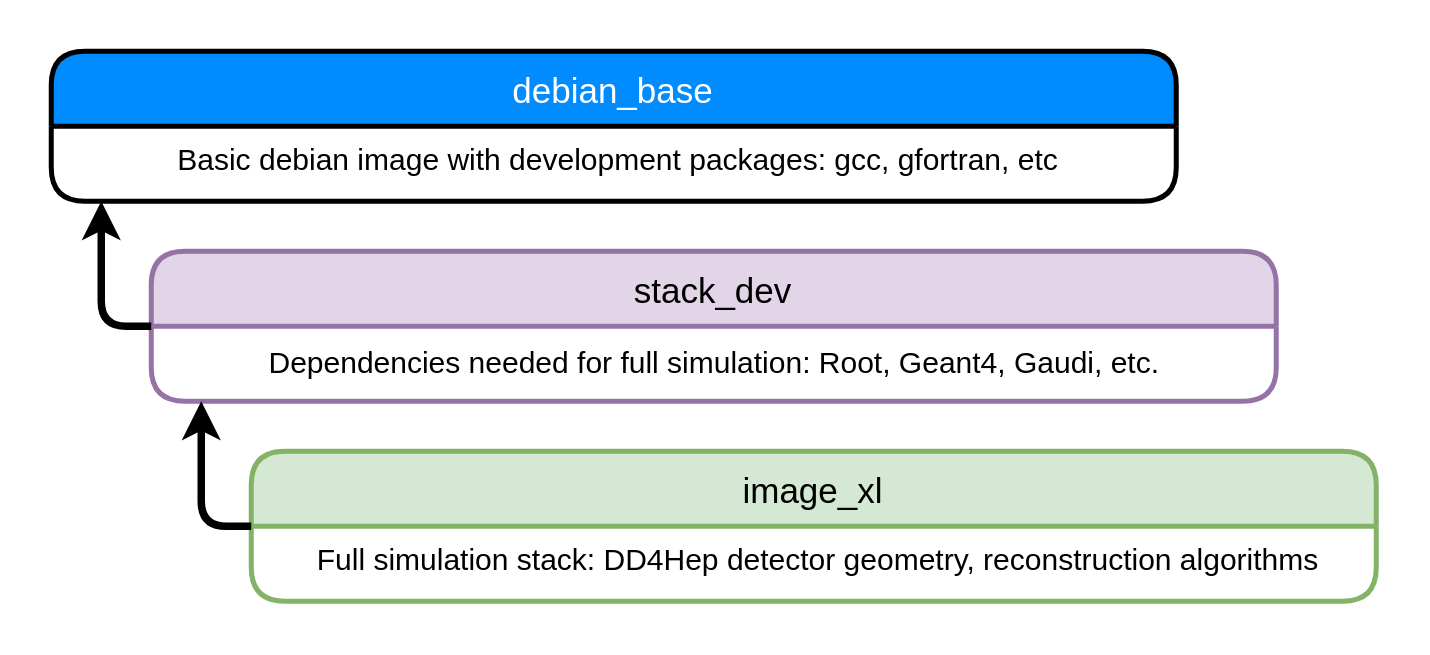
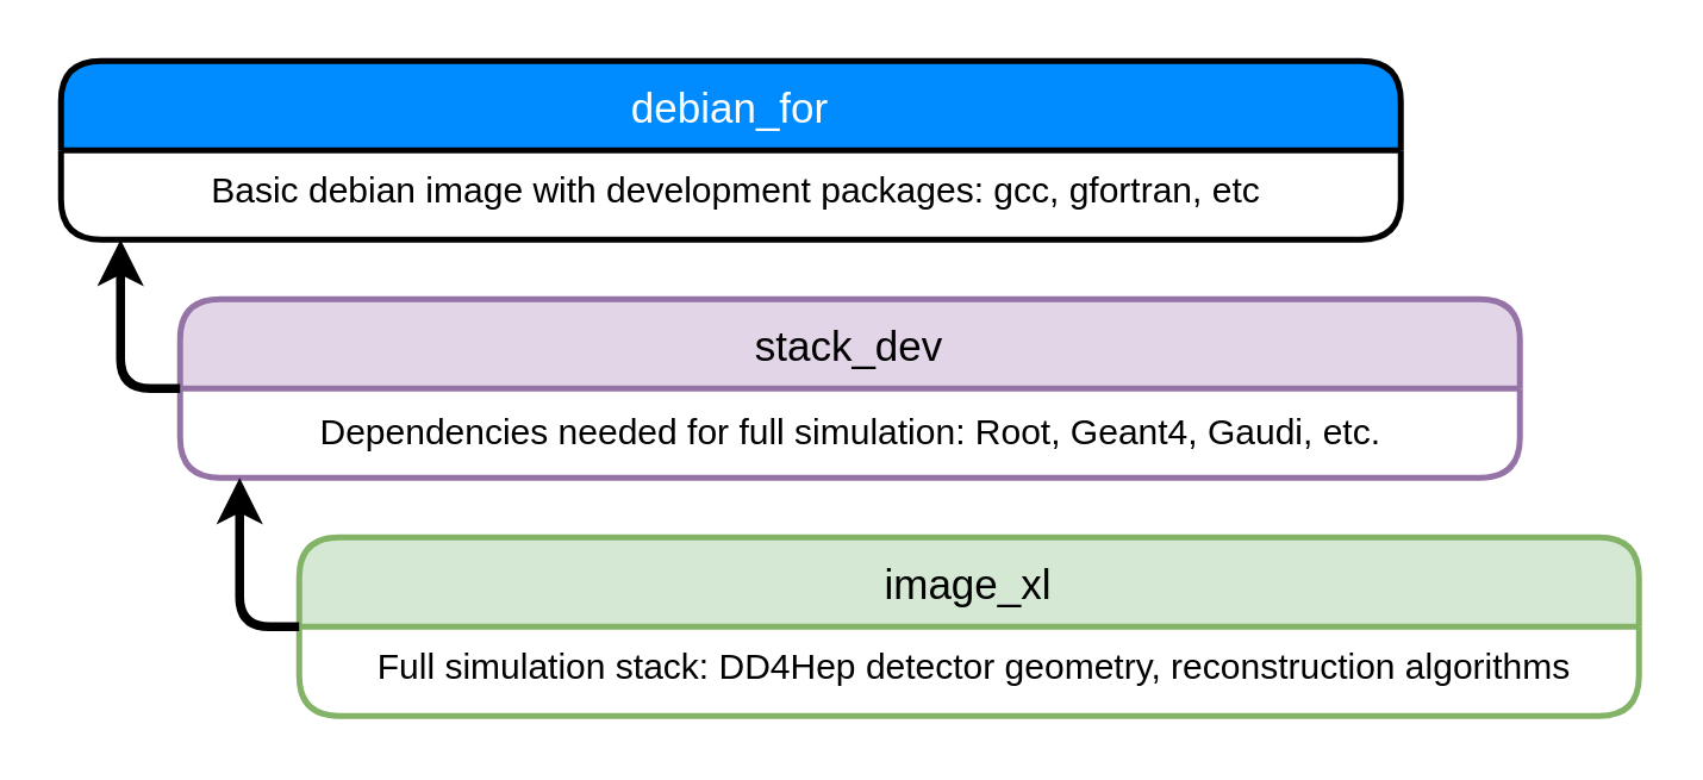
- <mxCell id="2" value="debian_base" style="swimlane;childLayout=stackLayout;horizontal=1;startSize=30;horizontalStack=0;fillColor=#008CFF;fontColor=#FFFFFF;rounded=1;fontSize=14;fontStyle=0;strokeWidth=2;resizeParent=0;resizeLast=1;shadow=0;dashed=0;align=center;" parent="1" vertex="1"><mxGeometry x="20" y="20" width="450" height="60" as="geometry" /></mxCell>
+ <mxCell id="2" value="debian_for" style="swimlane;childLayout=stackLayout;horizontal=1;startSize=30;horizontalStack=0;fillColor=#008CFF;fontColor=#FFFFFF;rounded=1;fontSize=14;fontStyle=0;strokeWidth=2;resizeParent=0;resizeLast=1;shadow=0;dashed=0;align=center;" parent="1" vertex="1"><mxGeometry x="20" y="20" width="450" height="60" as="geometry" /></mxCell>
